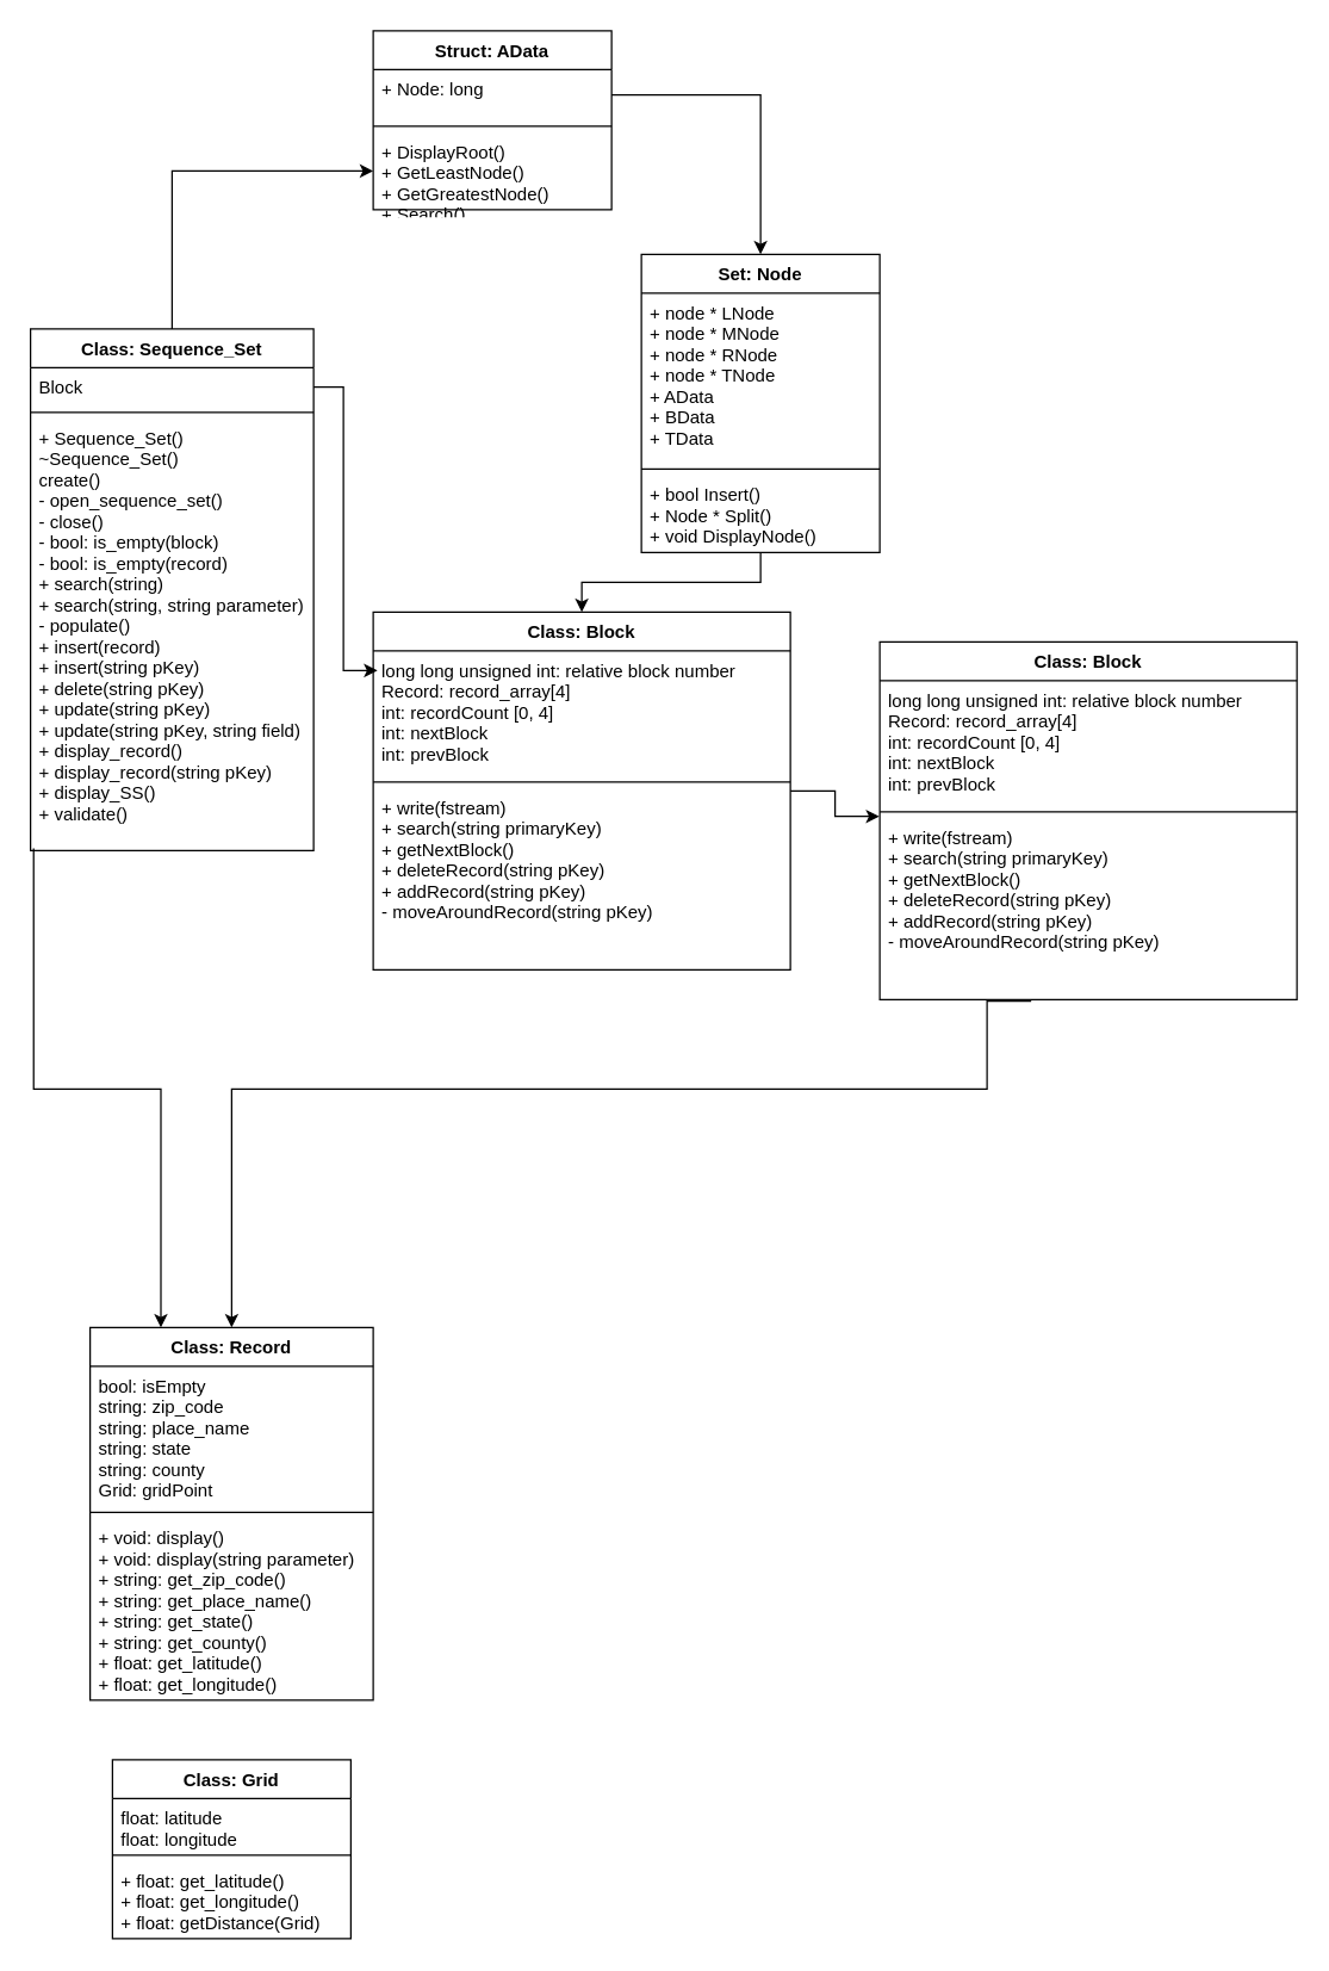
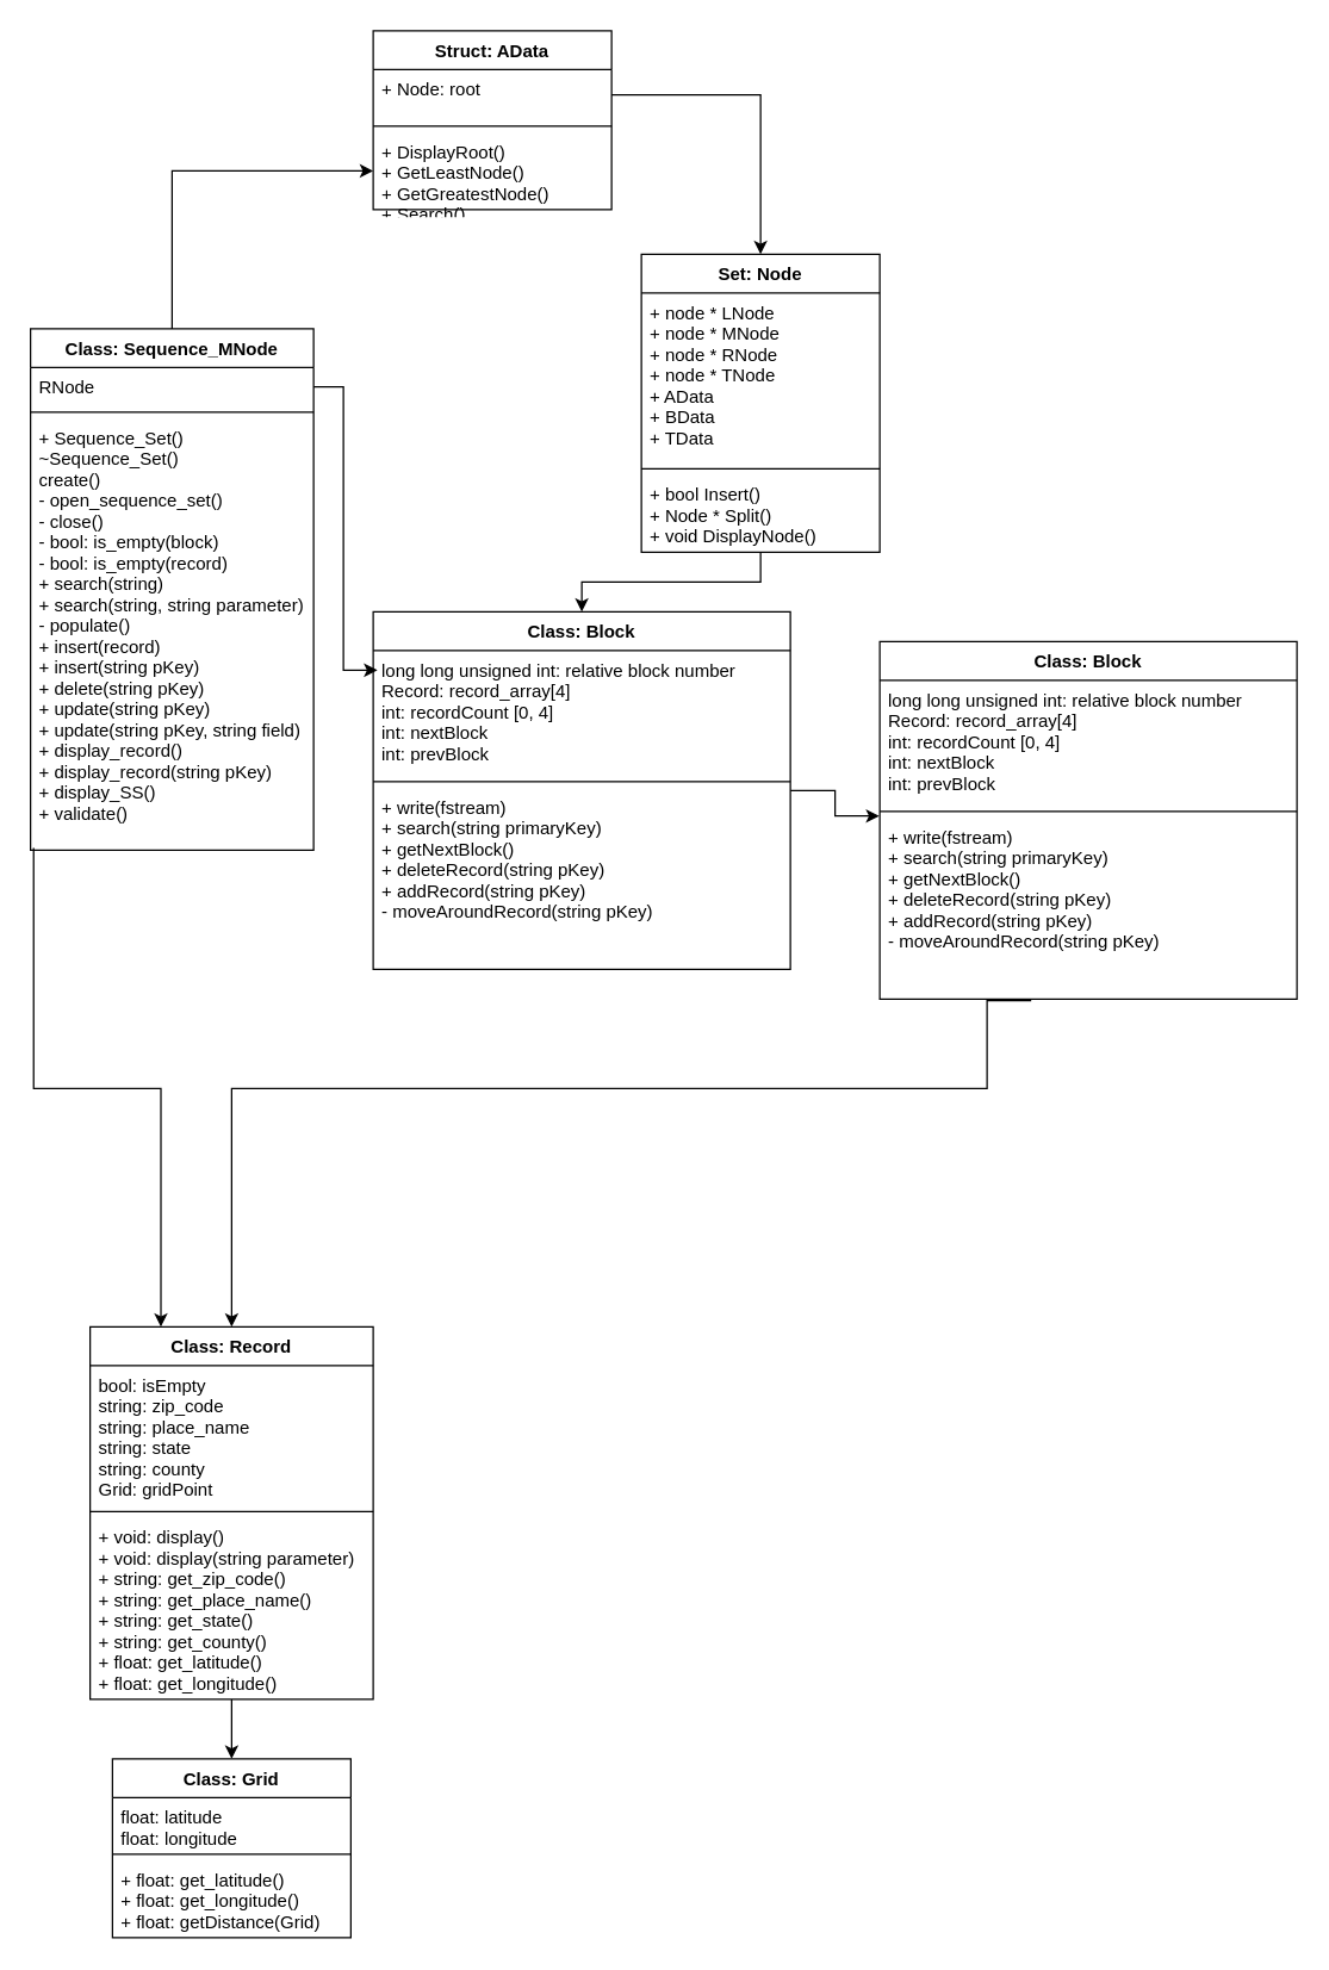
- <mxCell id="24" value="+ Node: long" style="text;strokeColor=none;fillColor=none;align=left;verticalAlign=top;spacingLeft=4;spacingRight=4;overflow=hidden;rotatable=0;points=[[0,0.5],[1,0.5]];portConstraint=eastwest;" vertex="1" parent="23"><mxGeometry y="26" width="160" height="34" as="geometry" /></mxCell>
+ <mxCell id="24" value="+ Node: root" style="text;strokeColor=none;fillColor=none;align=left;verticalAlign=top;spacingLeft=4;spacingRight=4;overflow=hidden;rotatable=0;points=[[0,0.5],[1,0.5]];portConstraint=eastwest;" vertex="1" parent="23"><mxGeometry y="26" width="160" height="34" as="geometry" /></mxCell>
- <mxCell id="3" value="Class: Sequence_Set" style="swimlane;fontStyle=1;align=center;verticalAlign=top;childLayout=stackLayout;horizontal=1;startSize=26;horizontalStack=0;resizeParent=1;resizeParentMax=0;resizeLast=0;collapsible=1;marginBottom=0;" parent="1" vertex="1"><mxGeometry x="20" y="220" width="190" height="350" as="geometry" /></mxCell>
+ <mxCell id="3" value="Class: Sequence_MNode" style="swimlane;fontStyle=1;align=center;verticalAlign=top;childLayout=stackLayout;horizontal=1;startSize=26;horizontalStack=0;resizeParent=1;resizeParentMax=0;resizeLast=0;collapsible=1;marginBottom=0;" parent="1" vertex="1"><mxGeometry x="20" y="220" width="190" height="350" as="geometry" /></mxCell>
- <mxCell id="4" value="Block" style="text;strokeColor=none;fillColor=none;align=left;verticalAlign=top;spacingLeft=4;spacingRight=4;overflow=hidden;rotatable=0;points=[[0,0.5],[1,0.5]];portConstraint=eastwest;" parent="3" vertex="1"><mxGeometry y="26" width="190" height="26" as="geometry" /></mxCell>
+ <mxCell id="4" value="RNode" style="text;strokeColor=none;fillColor=none;align=left;verticalAlign=top;spacingLeft=4;spacingRight=4;overflow=hidden;rotatable=0;points=[[0,0.5],[1,0.5]];portConstraint=eastwest;" parent="3" vertex="1"><mxGeometry y="26" width="190" height="26" as="geometry" /></mxCell>
+ <mxCell id="12" value="" style="edgeStyle=orthogonalEdgeStyle;rounded=0;orthogonalLoop=1;jettySize=auto;html=1;" parent="1" source="13" target="17" edge="1"><mxGeometry relative="1" as="geometry" /></mxCell>
